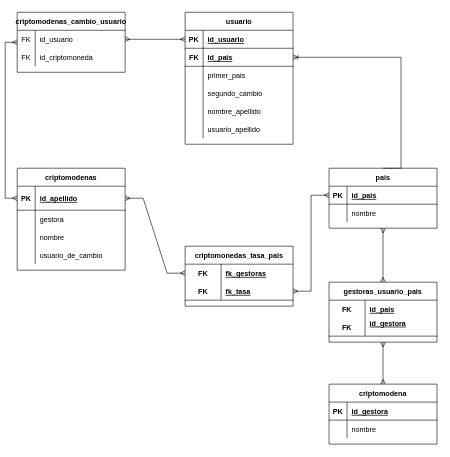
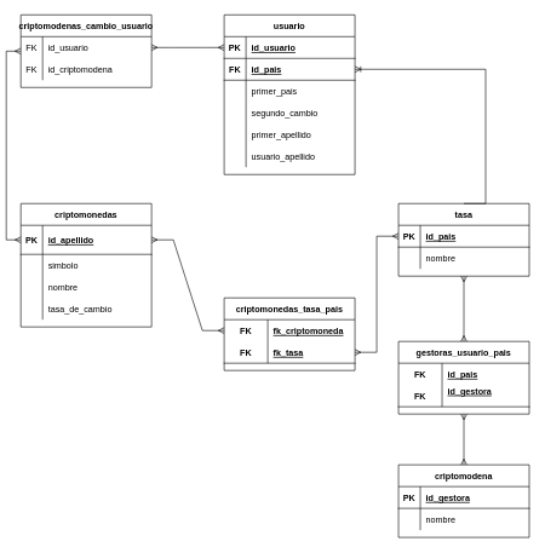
- <mxCell id="57" value="id_criptomoneda" style="shape=partialRectangle;connectable=0;fillColor=none;top=0;left=0;bottom=0;right=0;align=left;spacingLeft=6;overflow=hidden;" vertex="1" parent="55"><mxGeometry x="30" width="150" height="30" as="geometry"><mxRectangle width="150" height="30" as="alternateBounds" /></mxGeometry></mxCell>
+ <mxCell id="57" value="id_criptomodena" style="shape=partialRectangle;connectable=0;fillColor=none;top=0;left=0;bottom=0;right=0;align=left;spacingLeft=6;overflow=hidden;" vertex="1" parent="55"><mxGeometry x="30" width="150" height="30" as="geometry"><mxRectangle width="150" height="30" as="alternateBounds" /></mxGeometry></mxCell>
- <mxCell id="17" value="nombre_apellido" style="shape=partialRectangle;connectable=0;fillColor=none;top=0;left=0;bottom=0;right=0;align=left;spacingLeft=6;overflow=hidden;" vertex="1" parent="15"><mxGeometry x="30" width="150" height="30" as="geometry"><mxRectangle width="150" height="30" as="alternateBounds" /></mxGeometry></mxCell>
+ <mxCell id="17" value="primer_apellido" style="shape=partialRectangle;connectable=0;fillColor=none;top=0;left=0;bottom=0;right=0;align=left;spacingLeft=6;overflow=hidden;" vertex="1" parent="15"><mxGeometry x="30" width="150" height="30" as="geometry"><mxRectangle width="150" height="30" as="alternateBounds" /></mxGeometry></mxCell>
- <mxCell id="21" value="criptomodenas" style="shape=table;startSize=30;container=1;collapsible=1;childLayout=tableLayout;fixedRows=1;rowLines=0;fontStyle=1;align=center;resizeLast=1;" vertex="1" parent="1"><mxGeometry x="20" y="280" width="180" height="170" as="geometry" /></mxCell>
+ <mxCell id="21" value="criptomonedas" style="shape=table;startSize=30;container=1;collapsible=1;childLayout=tableLayout;fixedRows=1;rowLines=0;fontStyle=1;align=center;resizeLast=1;" vertex="1" parent="1"><mxGeometry x="20" y="280" width="180" height="170" as="geometry" /></mxCell>
- <mxCell id="34" value="pais" style="shape=table;startSize=30;container=1;collapsible=1;childLayout=tableLayout;fixedRows=1;rowLines=0;fontStyle=1;align=center;resizeLast=1;" vertex="1" parent="1"><mxGeometry x="540" y="280" width="180" height="100" as="geometry" /></mxCell>
+ <mxCell id="34" value="tasa" style="shape=table;startSize=30;container=1;collapsible=1;childLayout=tableLayout;fixedRows=1;rowLines=0;fontStyle=1;align=center;resizeLast=1;" vertex="1" parent="1"><mxGeometry x="540" y="280" width="180" height="100" as="geometry" /></mxCell>
- <mxCell id="27" value="gestora" style="shape=partialRectangle;connectable=0;fillColor=none;top=0;left=0;bottom=0;right=0;align=left;spacingLeft=6;overflow=hidden;" vertex="1" parent="25"><mxGeometry x="30" width="150" height="30" as="geometry"><mxRectangle width="150" height="30" as="alternateBounds" /></mxGeometry></mxCell>
+ <mxCell id="27" value="simbolo" style="shape=partialRectangle;connectable=0;fillColor=none;top=0;left=0;bottom=0;right=0;align=left;spacingLeft=6;overflow=hidden;" vertex="1" parent="25"><mxGeometry x="30" width="150" height="30" as="geometry"><mxRectangle width="150" height="30" as="alternateBounds" /></mxGeometry></mxCell>
- <mxCell id="33" value="usuario_de_cambio" style="shape=partialRectangle;connectable=0;fillColor=none;top=0;left=0;bottom=0;right=0;align=left;spacingLeft=6;overflow=hidden;" vertex="1" parent="31"><mxGeometry x="30" width="150" height="30" as="geometry"><mxRectangle width="150" height="30" as="alternateBounds" /></mxGeometry></mxCell>
+ <mxCell id="33" value="tasa_de_cambio" style="shape=partialRectangle;connectable=0;fillColor=none;top=0;left=0;bottom=0;right=0;align=left;spacingLeft=6;overflow=hidden;" vertex="1" parent="31"><mxGeometry x="30" width="150" height="30" as="geometry"><mxRectangle width="150" height="30" as="alternateBounds" /></mxGeometry></mxCell>
- <mxCell id="44" value="fk_gestoras" style="shape=partialRectangle;connectable=0;fillColor=none;top=0;left=0;bottom=0;right=0;align=left;spacingLeft=6;fontStyle=5;overflow=hidden;" vertex="1" parent="42"><mxGeometry x="60" width="120" height="30" as="geometry"><mxRectangle width="120" height="30" as="alternateBounds" /></mxGeometry></mxCell>
+ <mxCell id="44" value="fk_criptomoneda" style="shape=partialRectangle;connectable=0;fillColor=none;top=0;left=0;bottom=0;right=0;align=left;spacingLeft=6;fontStyle=5;overflow=hidden;" vertex="1" parent="42"><mxGeometry x="60" width="120" height="30" as="geometry"><mxRectangle width="120" height="30" as="alternateBounds" /></mxGeometry></mxCell>
